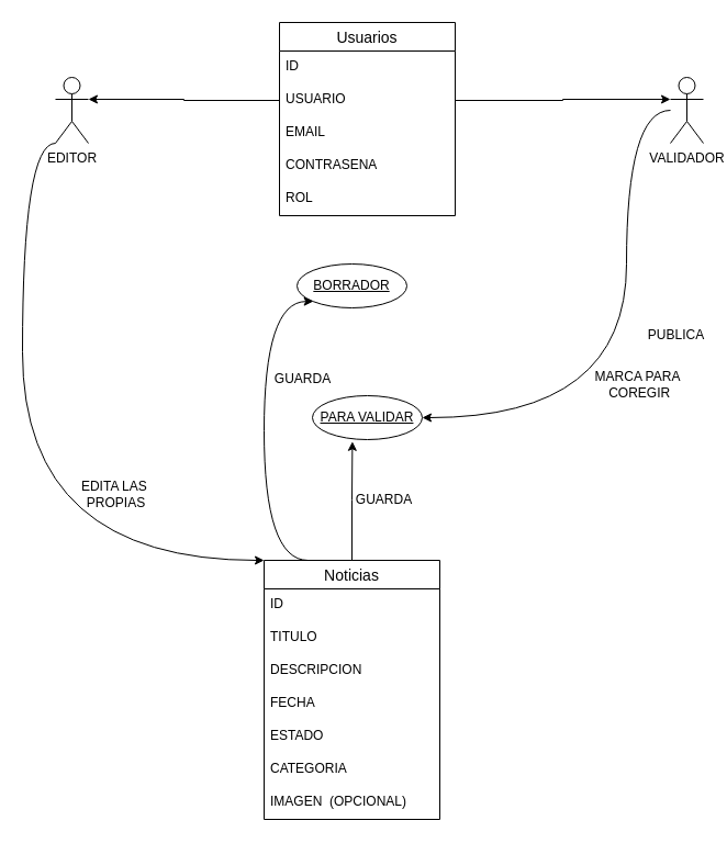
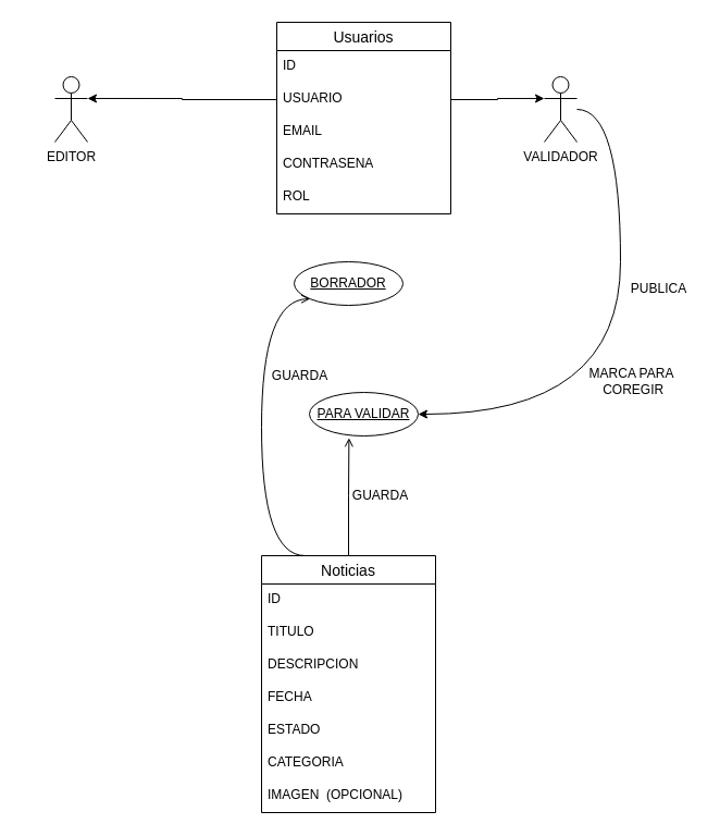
- <mxCell id="11" value="&lt;div&gt;VALIDADOR&lt;/div&gt;" style="shape=umlActor;verticalLabelPosition=bottom;verticalAlign=top;html=1;" vertex="1" parent="1"><mxGeometry x="610" y="70" width="30" height="60" as="geometry" /></mxCell>
+ <mxCell id="11" value="&lt;div&gt;VALIDADOR&lt;/div&gt;" style="shape=umlActor;verticalLabelPosition=bottom;verticalAlign=top;html=1;" vertex="1" parent="1"><mxGeometry x="500" y="70" width="30" height="60" as="geometry" /></mxCell>
- <mxCell id="16" style="edgeStyle=orthogonalEdgeStyle;rounded=0;orthogonalLoop=1;jettySize=auto;html=1;exitX=0.25;exitY=0;exitDx=0;exitDy=0;entryX=0;entryY=1;entryDx=0;entryDy=0;curved=1;" edge="1" parent="1" source="17" target="14"><mxGeometry relative="1" as="geometry"><Array as="points"><mxPoint x="240" y="510" /><mxPoint x="240" y="274" /></Array></mxGeometry></mxCell>
+ <mxCell id="16" style="edgeStyle=orthogonalEdgeStyle;rounded=0;orthogonalLoop=1;jettySize=auto;html=1;exitX=0.25;exitY=0;exitDx=0;exitDy=0;entryX=0;entryY=1;entryDx=0;entryDy=0;curved=1;endArrow=open;" edge="1" parent="1" source="17" target="14"><mxGeometry relative="1" as="geometry"><Array as="points"><mxPoint x="240" y="510" /><mxPoint x="240" y="274" /></Array></mxGeometry></mxCell>
- <mxCell id="29" value="PUBLICA" style="text;html=1;align=center;verticalAlign=middle;resizable=0;points=[];autosize=1;strokeColor=none;fillColor=none;" vertex="1" parent="1"><mxGeometry x="580" y="290" width="70" height="30" as="geometry" /></mxCell>
+ <mxCell id="29" value="PUBLICA" style="text;html=1;align=center;verticalAlign=middle;resizable=0;points=[];autosize=1;strokeColor=none;fillColor=none;" vertex="1" parent="1"><mxGeometry x="570" y="250" width="70" height="30" as="geometry" /></mxCell>
- <mxCell id="8" style="edgeStyle=orthogonalEdgeStyle;rounded=0;orthogonalLoop=1;jettySize=auto;html=1;exitX=0;exitY=1;exitDx=0;exitDy=0;exitPerimeter=0;entryX=0;entryY=0;entryDx=0;entryDy=0;curved=1;" edge="1" parent="1" source="9" target="17"><mxGeometry relative="1" as="geometry"><Array as="points"><mxPoint x="20" y="130" /><mxPoint x="20" y="510" /></Array></mxGeometry></mxCell>
- <mxCell id="26" style="edgeStyle=orthogonalEdgeStyle;rounded=0;orthogonalLoop=1;jettySize=auto;html=1;entryX=0.364;entryY=1.045;entryDx=0;entryDy=0;entryPerimeter=0;" edge="1" parent="1" source="17" target="15"><mxGeometry relative="1" as="geometry" /></mxCell>
+ <mxCell id="26" style="edgeStyle=orthogonalEdgeStyle;rounded=0;orthogonalLoop=1;jettySize=auto;html=1;entryX=0.364;entryY=1.045;entryDx=0;entryDy=0;entryPerimeter=0;endArrow=open;" edge="1" parent="1" source="17" target="15"><mxGeometry relative="1" as="geometry" /></mxCell>
- <mxCell id="25" value="EDITA LAS&amp;nbsp;&lt;div&gt;PROPIAS&lt;/div&gt;" style="text;html=1;align=center;verticalAlign=middle;resizable=0;points=[];autosize=1;strokeColor=none;fillColor=none;" vertex="1" parent="1"><mxGeometry x="60" y="430" width="90" height="40" as="geometry" /></mxCell>
